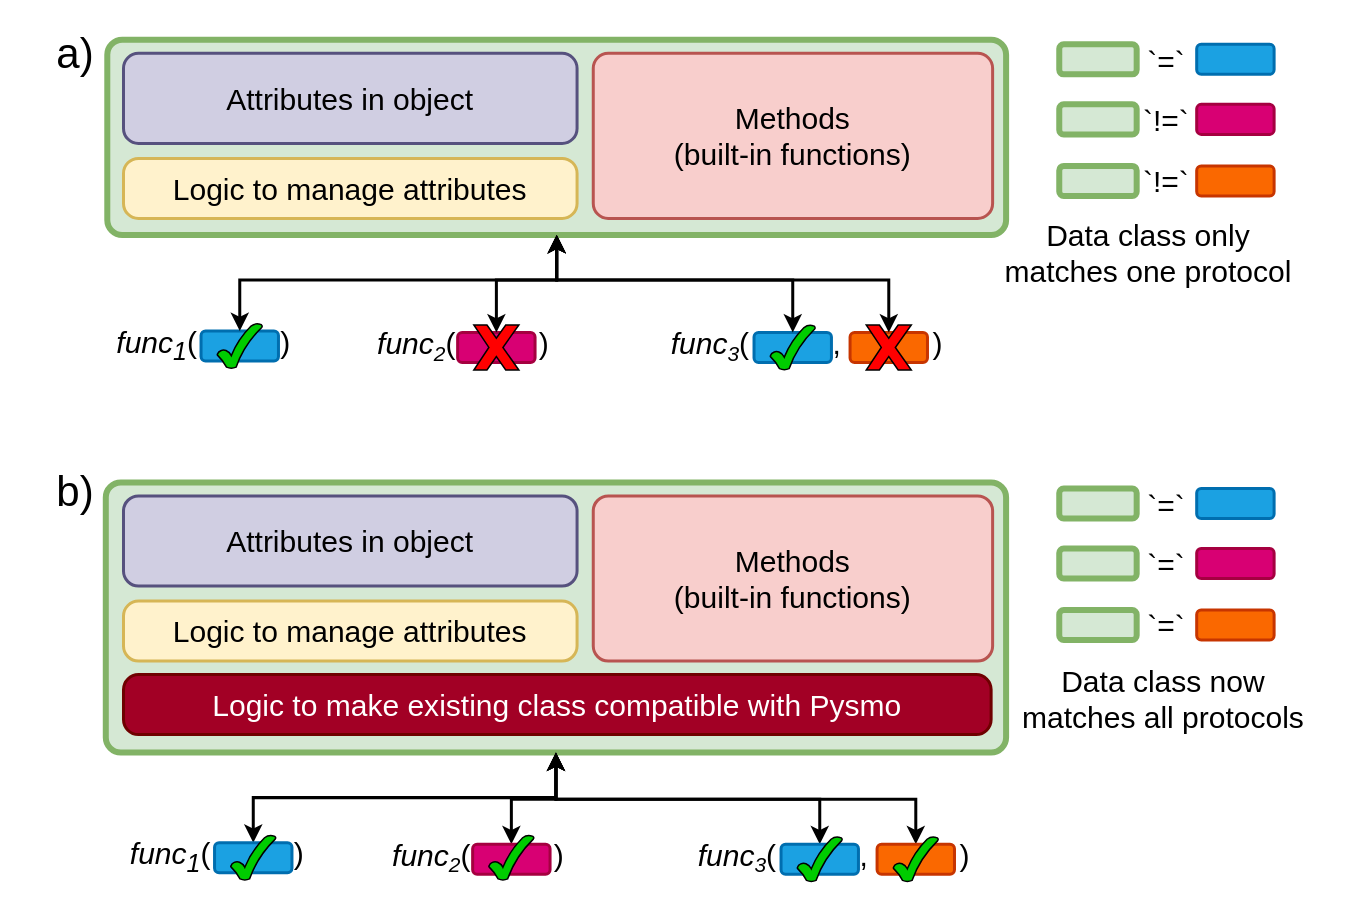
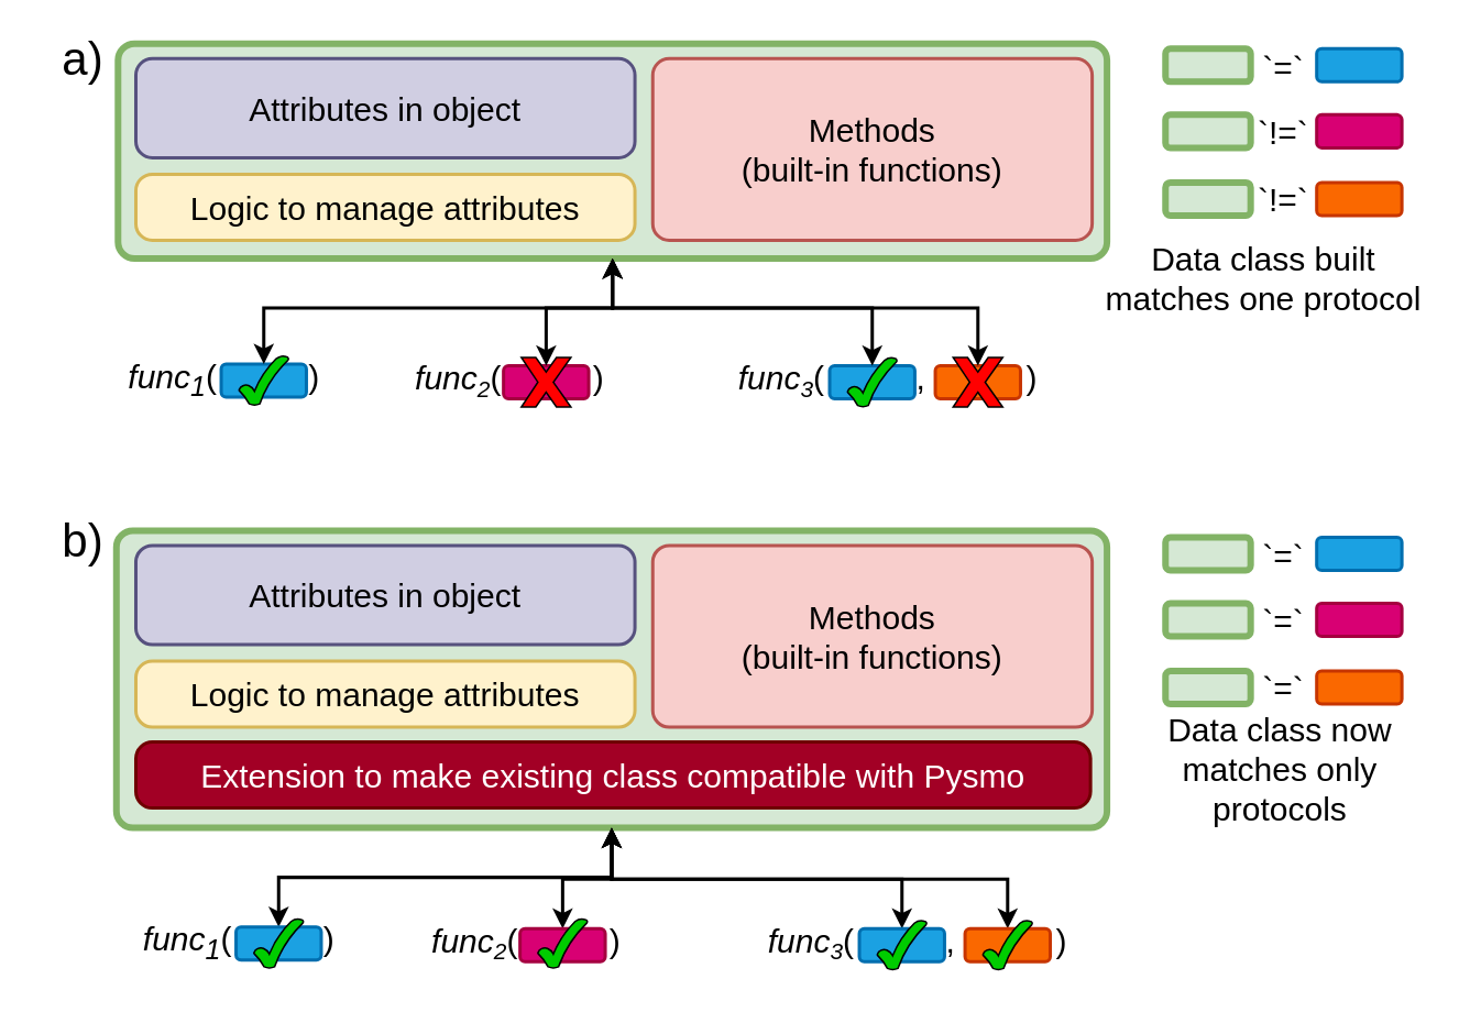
- <mxCell id="74" value="Data class only matches one protocol" style="text;html=1;strokeColor=none;fillColor=none;align=center;verticalAlign=middle;whiteSpace=wrap;rounded=0;fontSize=20;" parent="1" vertex="1"><mxGeometry x="665" y="138" width="200" height="60" as="geometry" /></mxCell>
+ <mxCell id="74" value="Data class built matches one protocol" style="text;html=1;strokeColor=none;fillColor=none;align=center;verticalAlign=middle;whiteSpace=wrap;rounded=0;fontSize=20;" parent="1" vertex="1"><mxGeometry x="665" y="138" width="200" height="60" as="geometry" /></mxCell>
- <mxCell id="75" value="Data class now matches all protocols" style="text;html=1;strokeColor=none;fillColor=none;align=center;verticalAlign=middle;whiteSpace=wrap;rounded=0;fontSize=20;" parent="1" vertex="1"><mxGeometry x="674.98" y="435" width="200" height="60" as="geometry" /></mxCell>
+ <mxCell id="75" value="Data class now matches only protocols" style="text;html=1;strokeColor=none;fillColor=none;align=center;verticalAlign=middle;whiteSpace=wrap;rounded=0;fontSize=20;" parent="1" vertex="1"><mxGeometry x="674.98" y="435" width="200" height="60" as="geometry" /></mxCell>
- <mxCell id="30" value="Logic to make existing class compatible with Pysmo" style="rounded=1;whiteSpace=wrap;html=1;fillColor=#a20025;strokeColor=#6F0000;fontSize=20;sketch=0;glass=0;strokeWidth=2;container=0;fontColor=#ffffff;absoluteArcSize=1;" parent="25" vertex="1"><mxGeometry x="11.8" y="128" width="578.2" height="40" as="geometry" /></mxCell>
+ <mxCell id="30" value="Extension to make existing class compatible with Pysmo" style="rounded=1;whiteSpace=wrap;html=1;fillColor=#a20025;strokeColor=#6F0000;fontSize=20;sketch=0;glass=0;strokeWidth=2;container=0;fontColor=#ffffff;absoluteArcSize=1;" parent="25" vertex="1"><mxGeometry x="11.8" y="128" width="578.2" height="40" as="geometry" /></mxCell>
